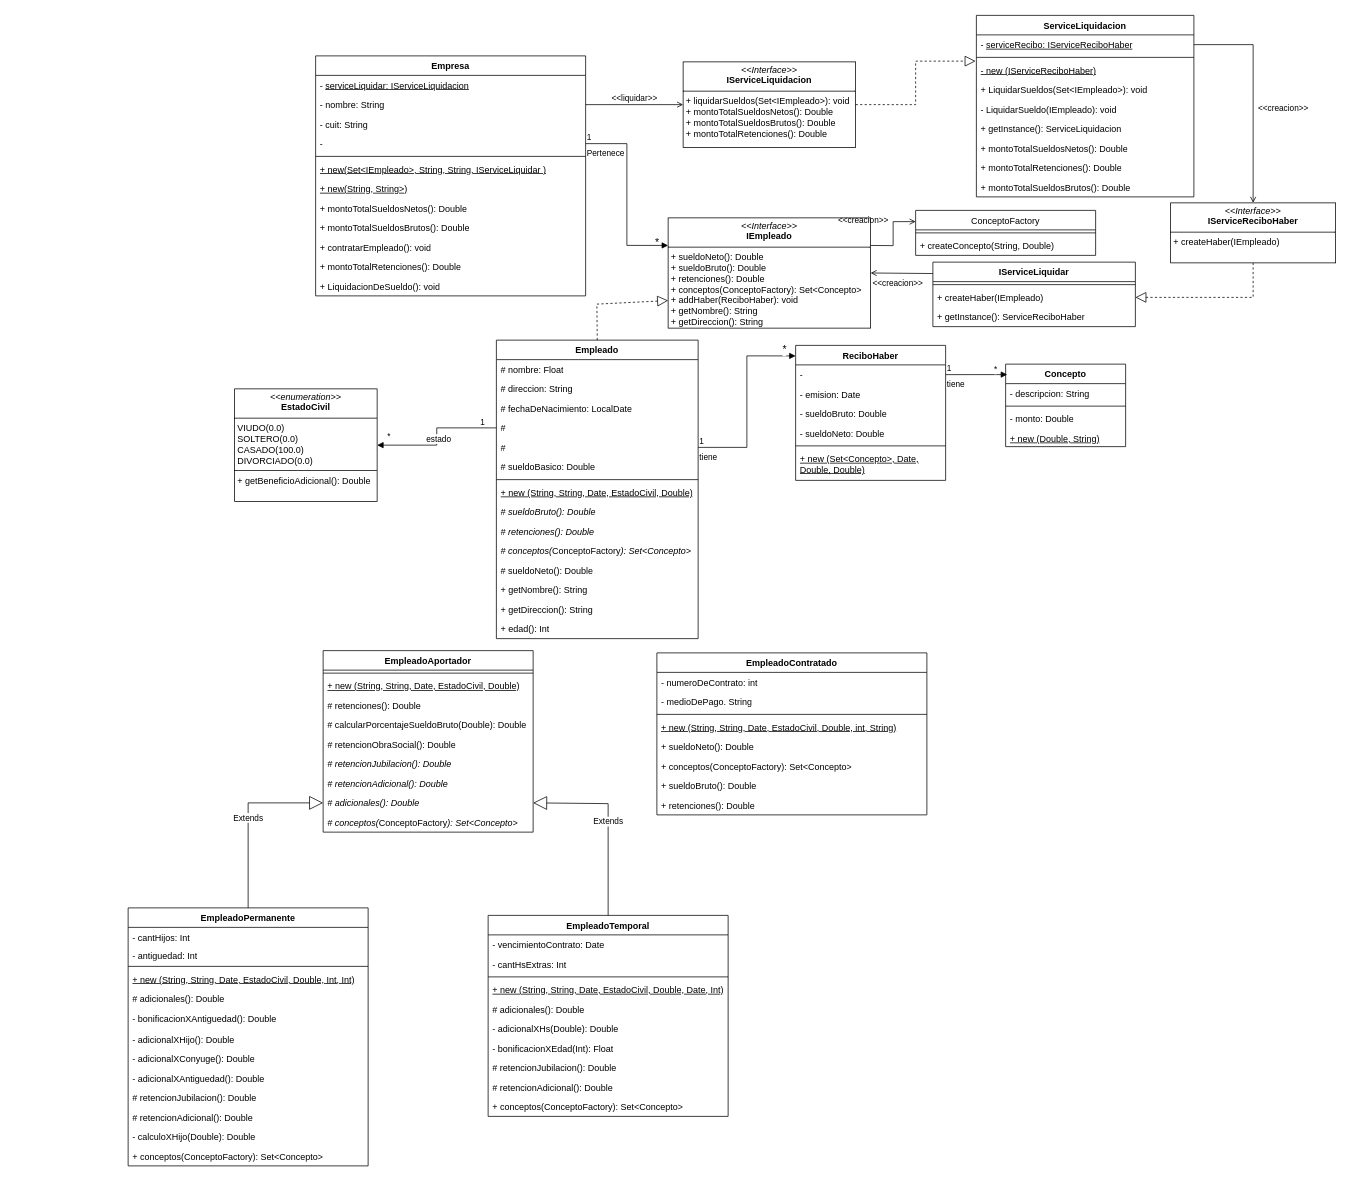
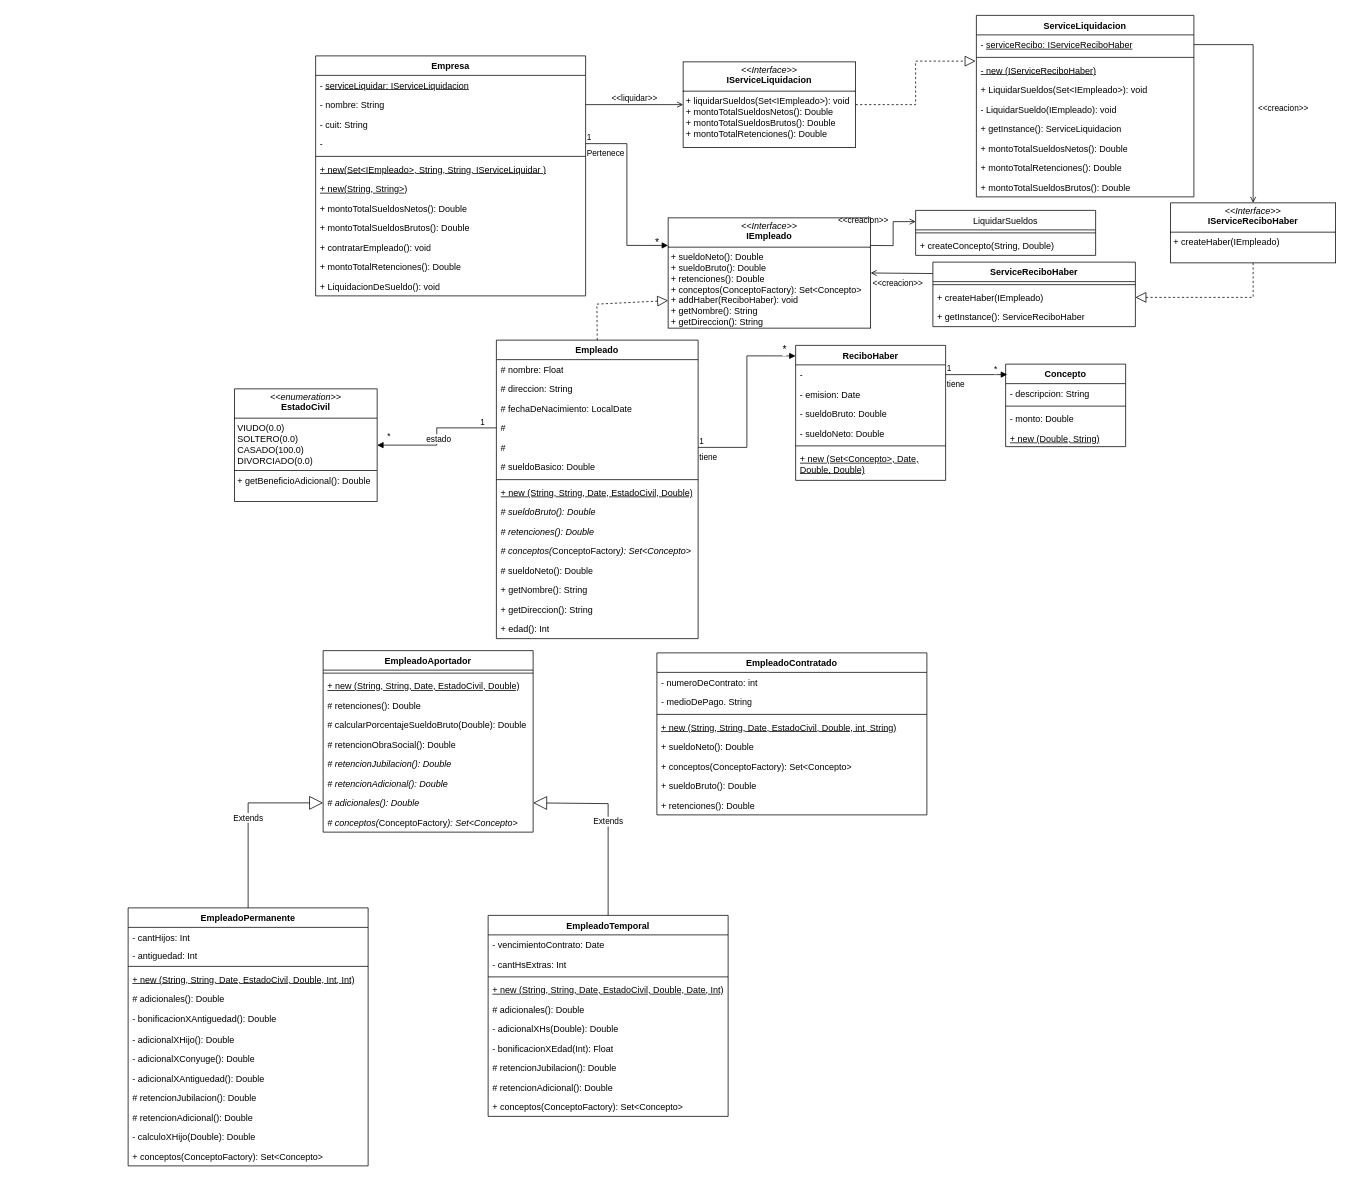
- <mxCell id="125" value="&lt;span style=&quot;font-weight: 400; text-align: left;&quot;&gt;ConceptoFactory&lt;/span&gt;" style="swimlane;fontStyle=1;align=center;verticalAlign=top;childLayout=stackLayout;horizontal=1;startSize=26;horizontalStack=0;resizeParent=1;resizeParentMax=0;resizeLast=0;collapsible=1;marginBottom=0;whiteSpace=wrap;html=1;" vertex="1" parent="1"><mxGeometry x="1220" y="280" width="240" height="60" as="geometry" /></mxCell>
+ <mxCell id="125" value="&lt;span style=&quot;font-weight: 400; text-align: left;&quot;&gt;LiquidarSueldos&lt;/span&gt;" style="swimlane;fontStyle=1;align=center;verticalAlign=top;childLayout=stackLayout;horizontal=1;startSize=26;horizontalStack=0;resizeParent=1;resizeParentMax=0;resizeLast=0;collapsible=1;marginBottom=0;whiteSpace=wrap;html=1;" vertex="1" parent="1"><mxGeometry x="1220" y="280" width="240" height="60" as="geometry" /></mxCell>
- <mxCell id="115" value="IServiceLiquidar" style="swimlane;fontStyle=1;align=center;verticalAlign=top;childLayout=stackLayout;horizontal=1;startSize=26;horizontalStack=0;resizeParent=1;resizeParentMax=0;resizeLast=0;collapsible=1;marginBottom=0;whiteSpace=wrap;html=1;" vertex="1" parent="1"><mxGeometry x="1243" y="349" width="270" height="86" as="geometry" /></mxCell>
+ <mxCell id="115" value="ServiceReciboHaber" style="swimlane;fontStyle=1;align=center;verticalAlign=top;childLayout=stackLayout;horizontal=1;startSize=26;horizontalStack=0;resizeParent=1;resizeParentMax=0;resizeLast=0;collapsible=1;marginBottom=0;whiteSpace=wrap;html=1;" vertex="1" parent="1"><mxGeometry x="1243" y="349" width="270" height="86" as="geometry" /></mxCell>
